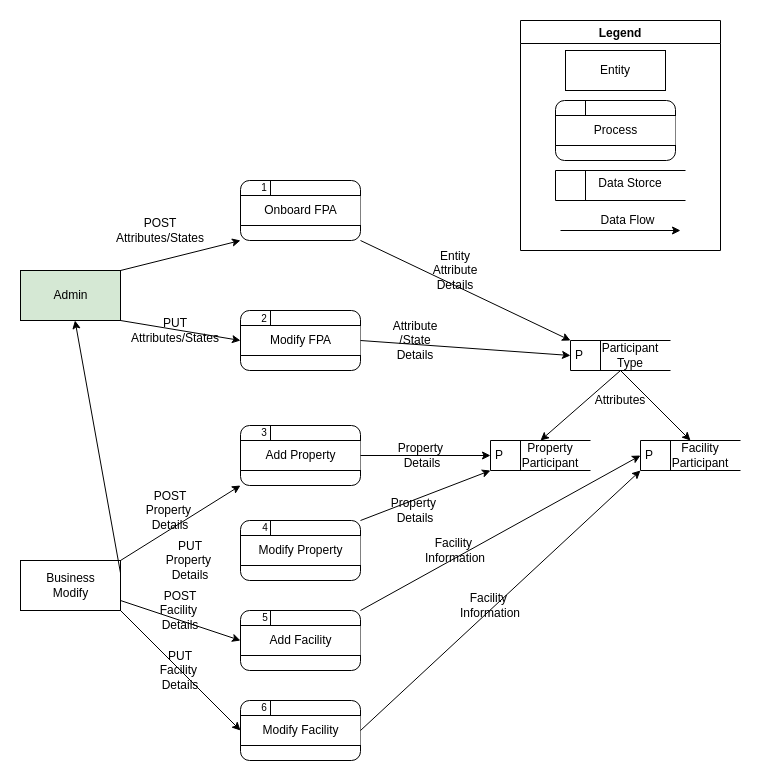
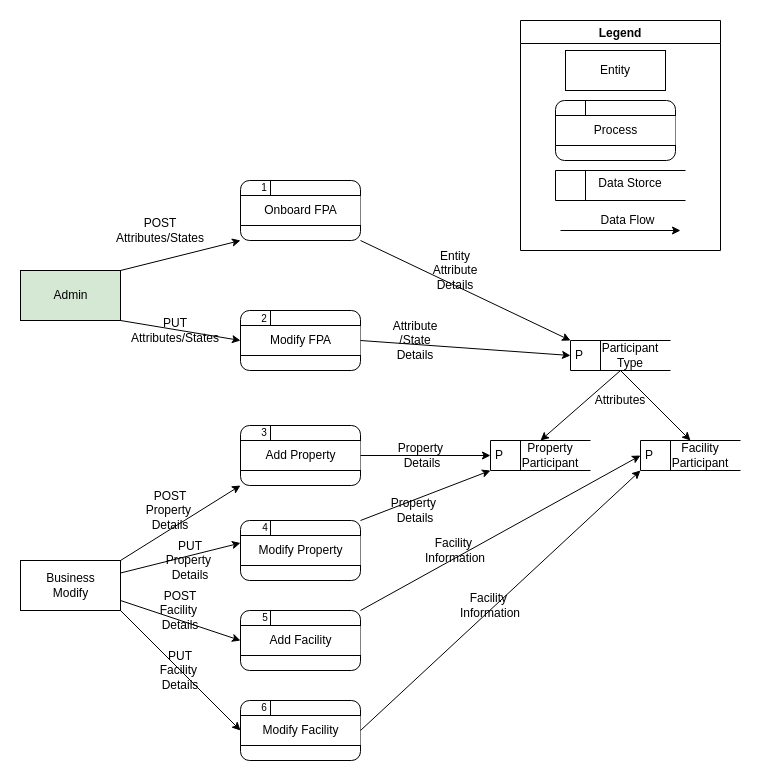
- <mxCell id="48" value="" style="endArrow=classic;html=1;exitX=1;exitY=0.25;exitDx=0;exitDy=0;" parent="1" source="3" target="2" edge="1"><mxGeometry width="50" height="50" relative="1" as="geometry"><mxPoint x="400" y="420" as="sourcePoint" /><mxPoint x="450" y="370" as="targetPoint" /></mxGeometry></mxCell>
+ <mxCell id="48" value="" style="endArrow=classic;html=1;exitX=1;exitY=0.25;exitDx=0;exitDy=0;entryX=0;entryY=0.25;entryDx=0;entryDy=0;" parent="1" source="3" target="45" edge="1"><mxGeometry width="50" height="50" relative="1" as="geometry"><mxPoint x="400" y="420" as="sourcePoint" /><mxPoint x="450" y="370" as="targetPoint" /></mxGeometry></mxCell>
